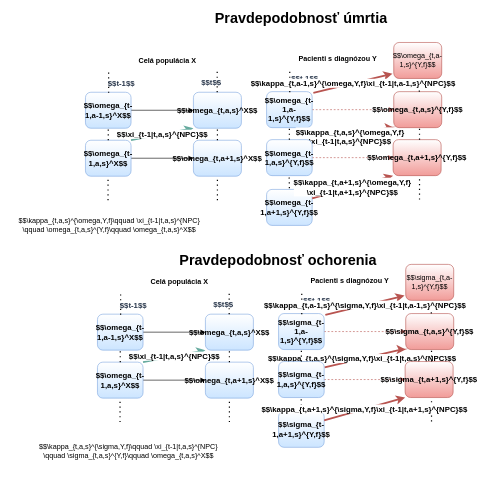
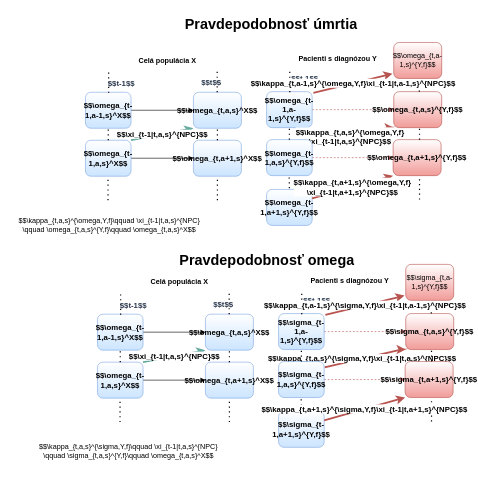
- <mxCell id="74" value="&lt;h1&gt;Pravdepodobnosť úmrtia&lt;/h1&gt;" style="text;html=1;strokeColor=none;fillColor=none;spacing=5;spacingTop=-20;whiteSpace=wrap;overflow=hidden;rounded=0;" parent="1" vertex="1"><mxGeometry x="353" y="10" width="339" height="40" as="geometry" /></mxCell>
+ <mxCell id="74" value="&lt;h1&gt;Pravdepodobnosť úmrtia&lt;/h1&gt;" style="text;html=1;strokeColor=none;fillColor=none;spacing=5;spacingTop=-20;whiteSpace=wrap;overflow=hidden;rounded=0;" parent="1" vertex="1"><mxGeometry x="303" y="20" width="339" height="40" as="geometry" /></mxCell>
- <mxCell id="75" value="&lt;h1&gt;Pravdepodobnosť ochorenia&lt;/h1&gt;" style="text;html=1;strokeColor=none;fillColor=none;spacing=5;spacingTop=-20;whiteSpace=wrap;overflow=hidden;rounded=0;" parent="1" vertex="1"><mxGeometry x="294" y="413" width="339" height="40" as="geometry" /></mxCell>
+ <mxCell id="75" value="&lt;h1&gt;Pravdepodobnosť omega&lt;/h1&gt;" style="text;html=1;strokeColor=none;fillColor=none;spacing=5;spacingTop=-20;whiteSpace=wrap;overflow=hidden;rounded=0;" parent="1" vertex="1"><mxGeometry x="294" y="413" width="339" height="40" as="geometry" /></mxCell>
